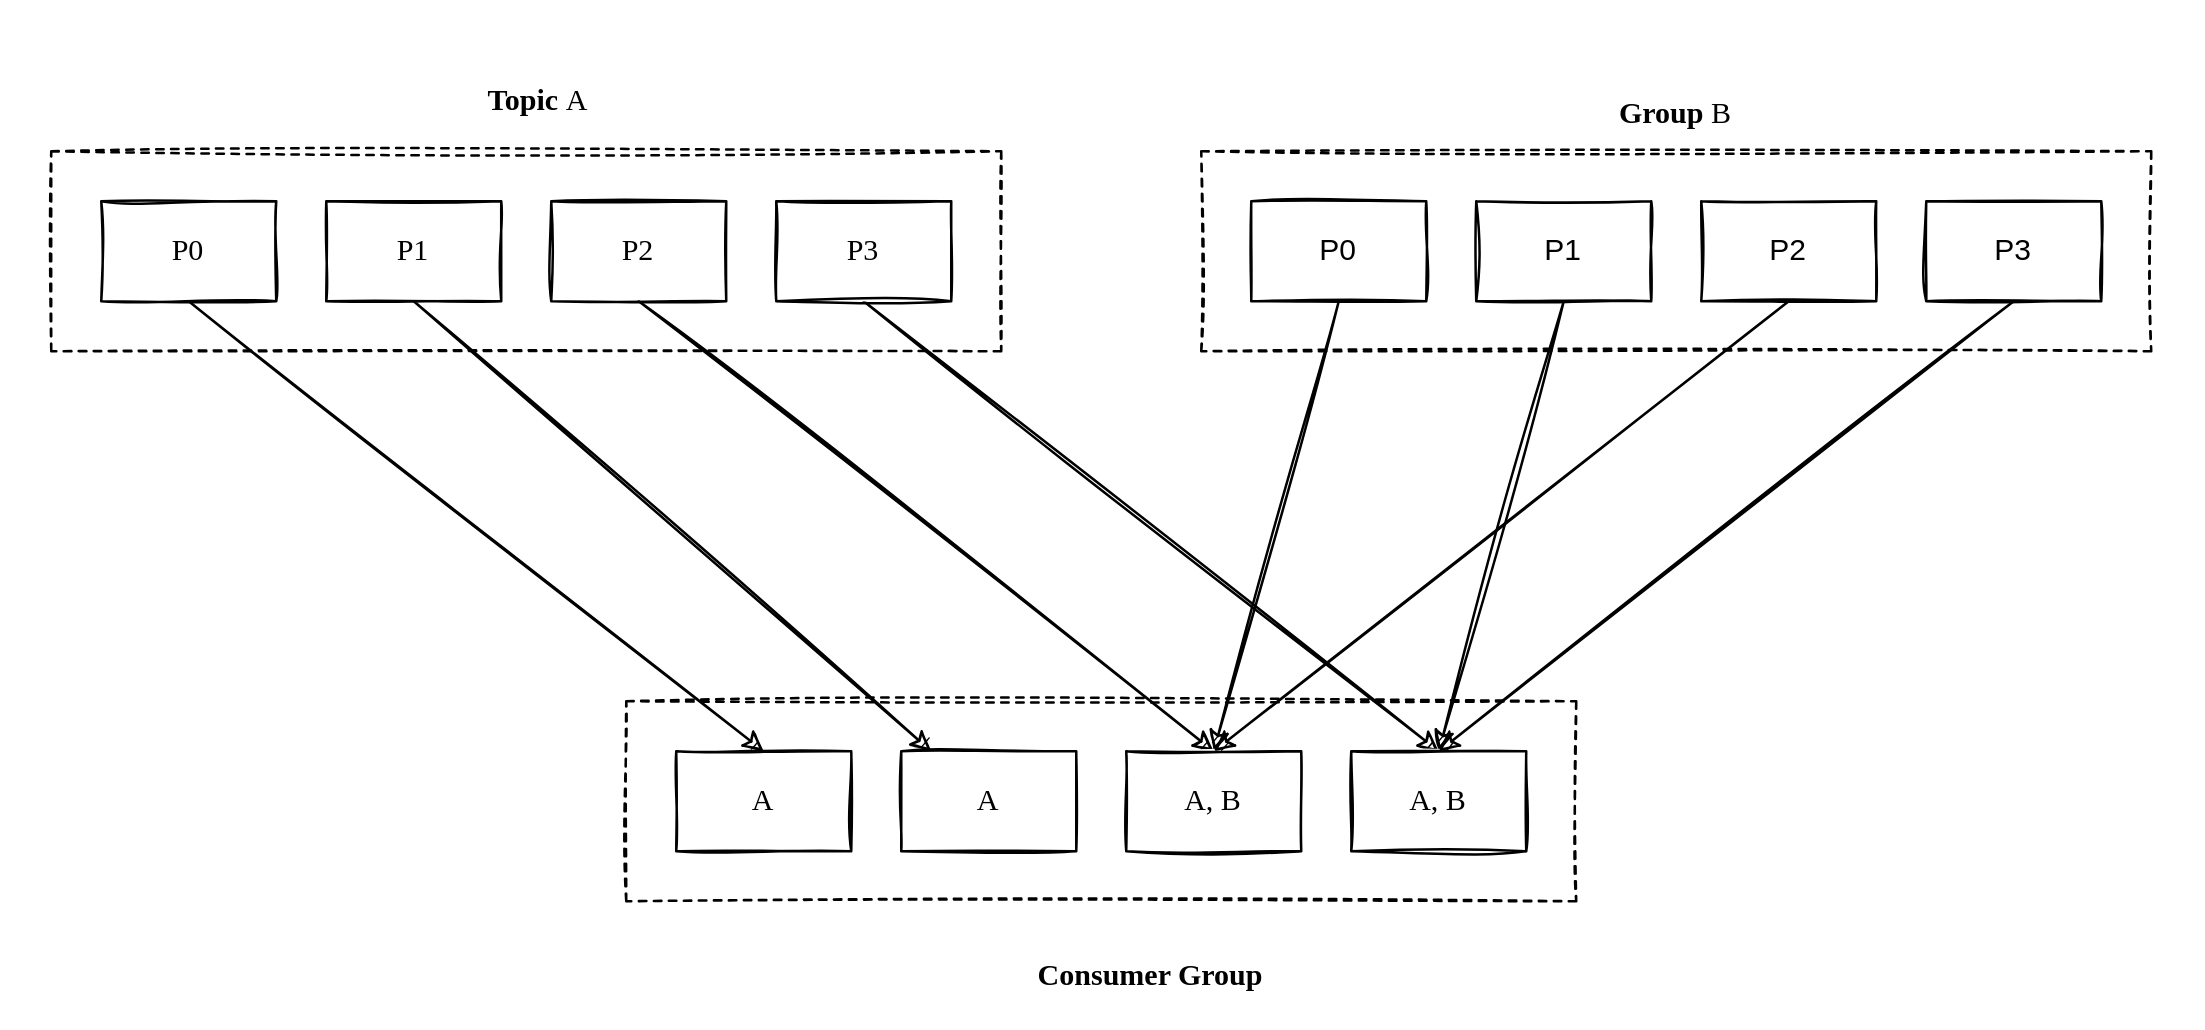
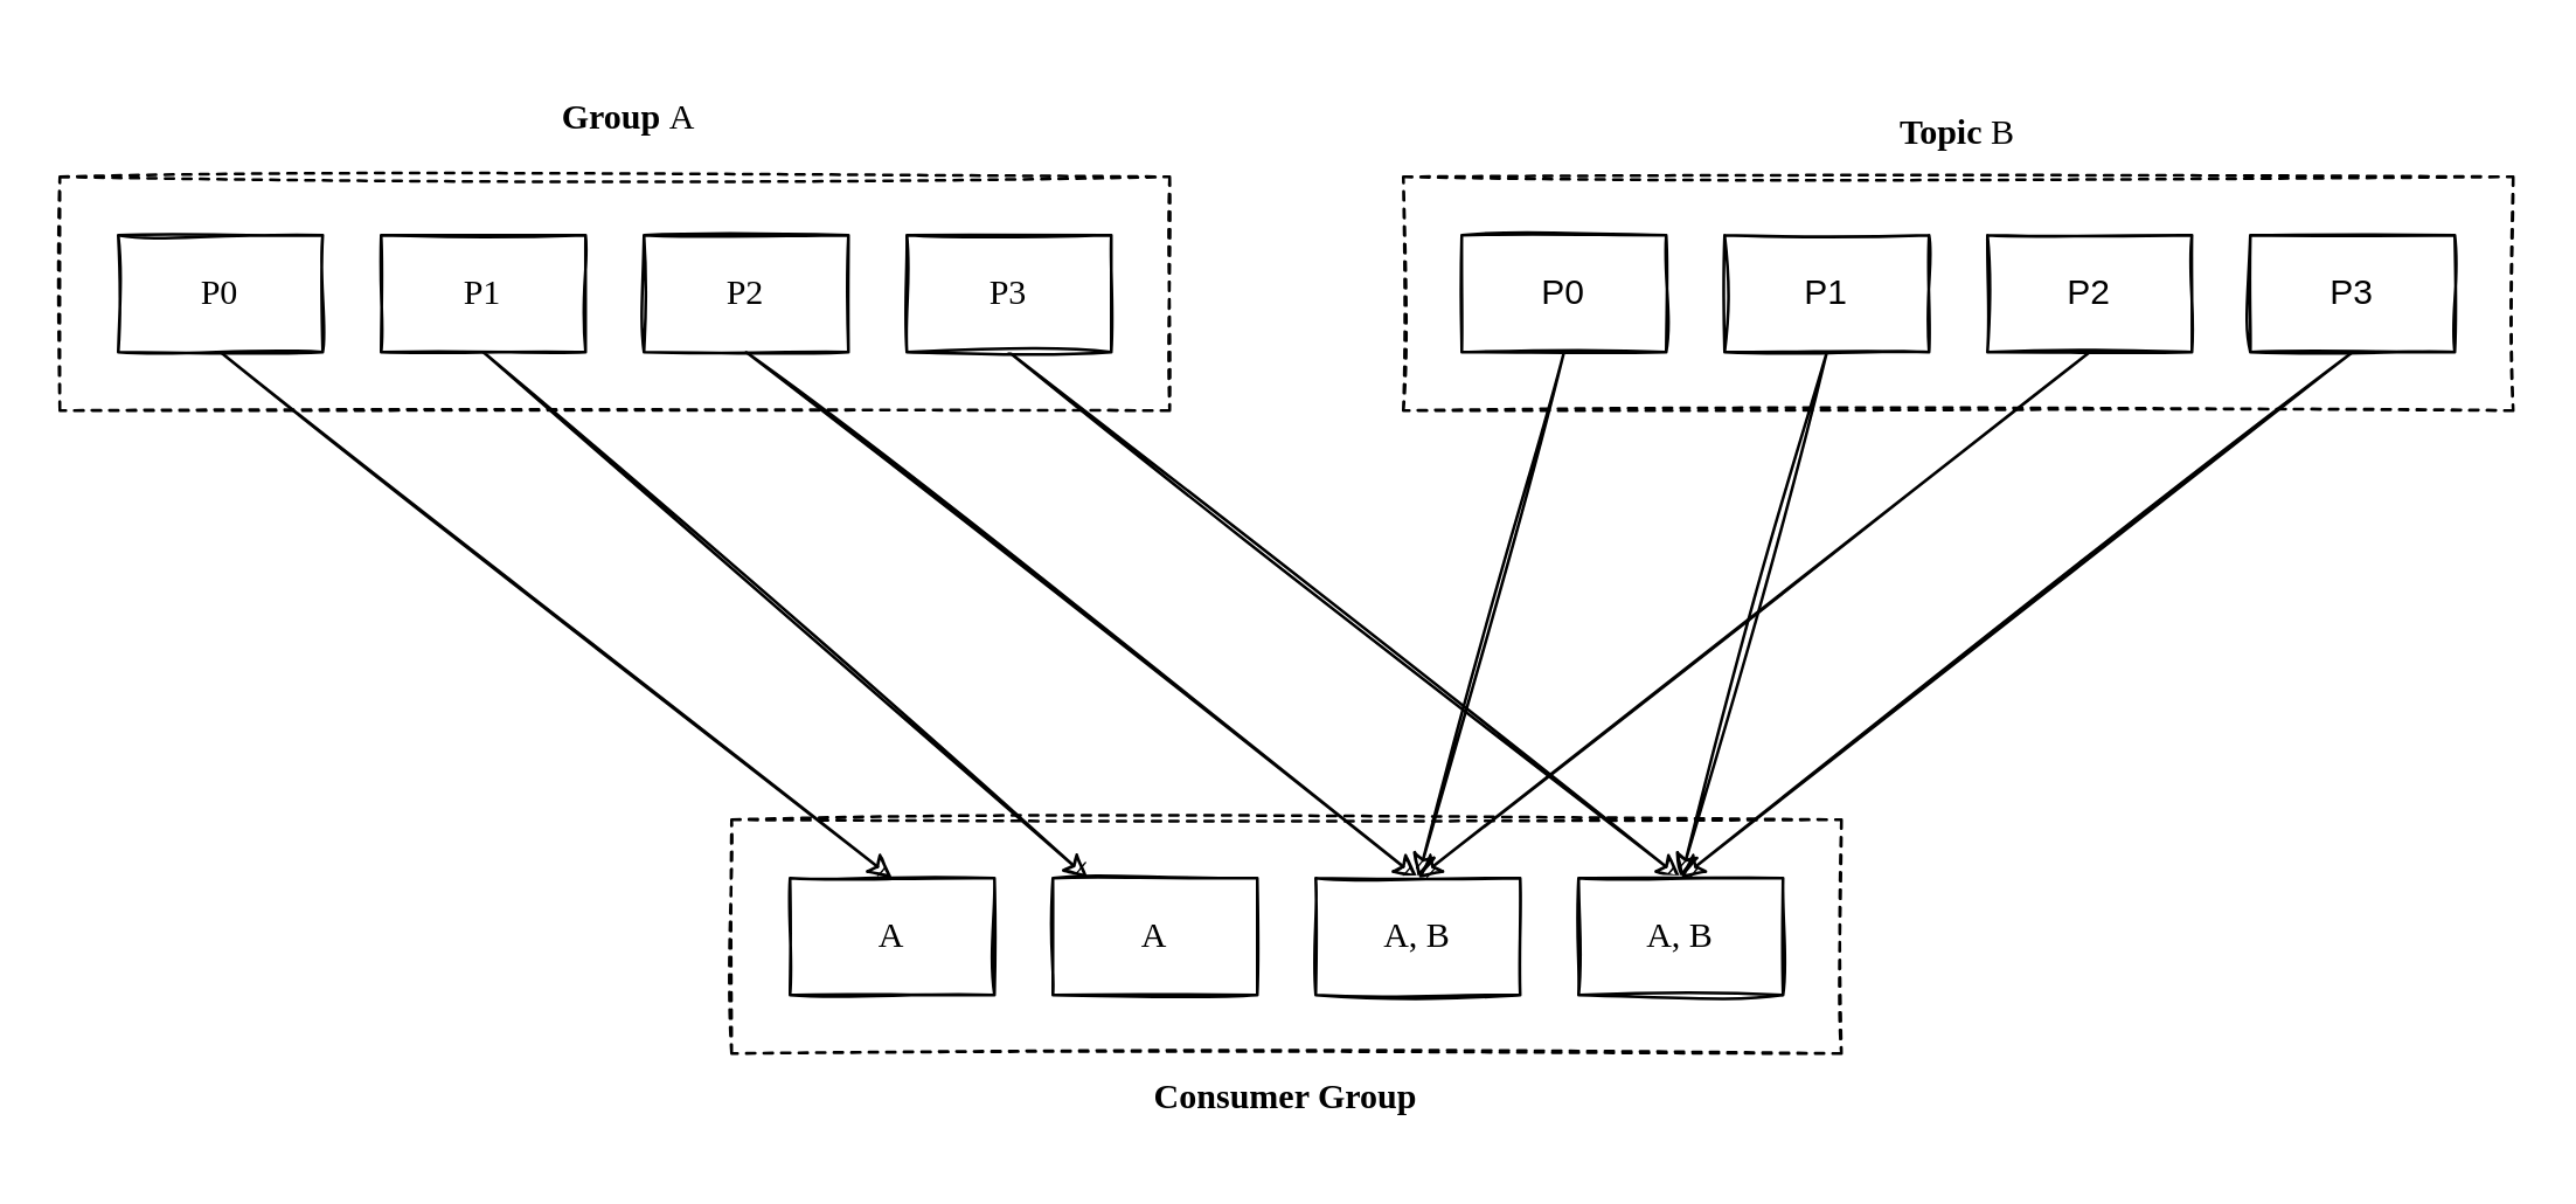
- <mxCell id="17" value="&lt;font face=&quot;Comic Sans MS&quot;&gt;&lt;b&gt;Topic&amp;nbsp;&lt;/b&gt;A&lt;/font&gt;" style="text;html=1;strokeColor=none;fillColor=none;align=center;verticalAlign=middle;whiteSpace=wrap;rounded=0;dashed=1;sketch=1;" vertex="1" parent="1"><mxGeometry x="185" y="20" width="60" height="40" as="geometry" /></mxCell>
+ <mxCell id="17" value="&lt;font face=&quot;Comic Sans MS&quot;&gt;&lt;b&gt;Group&amp;nbsp;&lt;/b&gt;A&lt;/font&gt;" style="text;html=1;strokeColor=none;fillColor=none;align=center;verticalAlign=middle;whiteSpace=wrap;rounded=0;dashed=1;sketch=1;" vertex="1" parent="1"><mxGeometry x="185" y="20" width="60" height="40" as="geometry" /></mxCell>
- <mxCell id="18" value="&lt;font face=&quot;Comic Sans MS&quot;&gt;&lt;b&gt;Group&amp;nbsp;&lt;/b&gt;B&lt;/font&gt;" style="text;html=1;strokeColor=none;fillColor=none;align=center;verticalAlign=middle;whiteSpace=wrap;rounded=0;dashed=1;sketch=1;" vertex="1" parent="1"><mxGeometry x="640" y="30" width="60" height="30" as="geometry" /></mxCell>
+ <mxCell id="18" value="&lt;font face=&quot;Comic Sans MS&quot;&gt;&lt;b&gt;Topic&amp;nbsp;&lt;/b&gt;B&lt;/font&gt;" style="text;html=1;strokeColor=none;fillColor=none;align=center;verticalAlign=middle;whiteSpace=wrap;rounded=0;dashed=1;sketch=1;" vertex="1" parent="1"><mxGeometry x="640" y="30" width="60" height="30" as="geometry" /></mxCell>
- <mxCell id="23" value="&lt;b&gt;&lt;font face=&quot;Comic Sans MS&quot;&gt;Consumer Group&lt;/font&gt;&lt;/b&gt;" style="text;html=1;strokeColor=none;fillColor=none;align=center;verticalAlign=middle;whiteSpace=wrap;rounded=0;dashed=1;sketch=1;" vertex="1" parent="1"><mxGeometry x="405" y="375" width="110" height="30" as="geometry" /></mxCell>
+ <mxCell id="23" value="&lt;b&gt;&lt;font face=&quot;Comic Sans MS&quot;&gt;Consumer Group&lt;/font&gt;&lt;/b&gt;" style="text;html=1;strokeColor=none;fillColor=none;align=center;verticalAlign=middle;whiteSpace=wrap;rounded=0;dashed=1;sketch=1;" vertex="1" parent="1"><mxGeometry x="385" y="360" width="110" height="30" as="geometry" /></mxCell>
